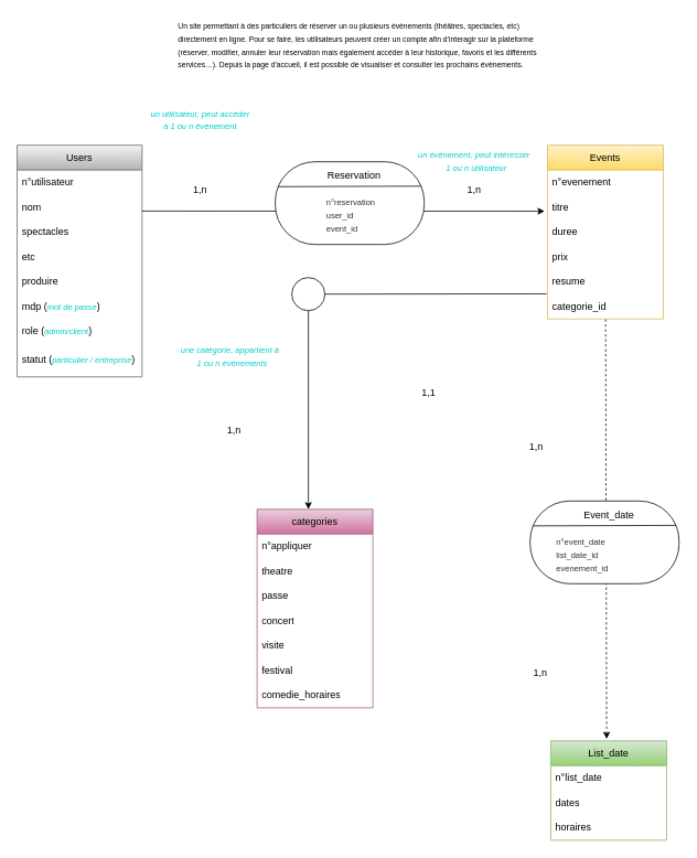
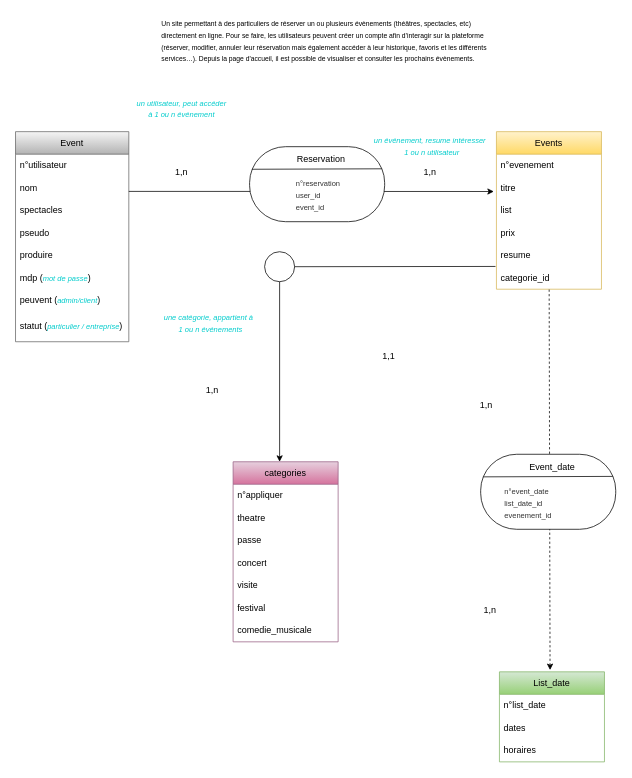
- <mxCell id="9" value="Users" style="swimlane;fontStyle=0;childLayout=stackLayout;horizontal=1;startSize=30;horizontalStack=0;resizeParent=1;resizeParentMax=0;resizeLast=0;collapsible=1;marginBottom=0;whiteSpace=wrap;html=1;fillColor=#f5f5f5;gradientColor=#b3b3b3;strokeColor=#666666;" parent="1" vertex="1"><mxGeometry x="20" y="175" width="151" height="280" as="geometry" /></mxCell>
+ <mxCell id="9" value="Event" style="swimlane;fontStyle=0;childLayout=stackLayout;horizontal=1;startSize=30;horizontalStack=0;resizeParent=1;resizeParentMax=0;resizeLast=0;collapsible=1;marginBottom=0;whiteSpace=wrap;html=1;fillColor=#f5f5f5;gradientColor=#b3b3b3;strokeColor=#666666;" parent="1" vertex="1"><mxGeometry x="20" y="175" width="151" height="280" as="geometry" /></mxCell>
- <mxCell id="22" value="&lt;i style=&quot;font-size: 10px;&quot;&gt;&lt;font style=&quot;font-size: 10px;&quot; color=&quot;#00cccc&quot;&gt;un&amp;nbsp;&lt;/font&gt;&lt;/i&gt;&lt;i style=&quot;border-color: var(--border-color); font-size: 10px;&quot;&gt;&lt;font style=&quot;border-color: var(--border-color);&quot; color=&quot;#00cccc&quot;&gt;événement&lt;/font&gt;&lt;/i&gt;&lt;i style=&quot;font-size: 10px;&quot;&gt;&lt;font style=&quot;font-size: 10px;&quot; color=&quot;#00cccc&quot;&gt;, peut intéresser&lt;br&gt;&amp;nbsp; 1 ou n&amp;nbsp;&lt;/font&gt;&lt;/i&gt;&lt;i style=&quot;border-color: var(--border-color); font-size: 10px;&quot;&gt;&lt;font style=&quot;border-color: var(--border-color);&quot; color=&quot;#00cccc&quot;&gt;utilisateur&lt;/font&gt;&lt;/i&gt;" style="text;html=1;align=center;verticalAlign=middle;resizable=0;points=[];autosize=1;strokeColor=none;fillColor=none;" parent="1" vertex="1"><mxGeometry x="492" y="174" width="160" height="40" as="geometry" /></mxCell>
+ <mxCell id="22" value="&lt;i style=&quot;font-size: 10px;&quot;&gt;&lt;font style=&quot;font-size: 10px;&quot; color=&quot;#00cccc&quot;&gt;un&amp;nbsp;&lt;/font&gt;&lt;/i&gt;&lt;i style=&quot;border-color: var(--border-color); font-size: 10px;&quot;&gt;&lt;font style=&quot;border-color: var(--border-color);&quot; color=&quot;#00cccc&quot;&gt;événement&lt;/font&gt;&lt;/i&gt;&lt;i style=&quot;font-size: 10px;&quot;&gt;&lt;font style=&quot;font-size: 10px;&quot; color=&quot;#00cccc&quot;&gt;, resume intéresser&lt;br&gt;&amp;nbsp; 1 ou n&amp;nbsp;&lt;/font&gt;&lt;/i&gt;&lt;i style=&quot;border-color: var(--border-color); font-size: 10px;&quot;&gt;&lt;font style=&quot;border-color: var(--border-color);&quot; color=&quot;#00cccc&quot;&gt;utilisateur&lt;/font&gt;&lt;/i&gt;" style="text;html=1;align=center;verticalAlign=middle;resizable=0;points=[];autosize=1;strokeColor=none;fillColor=none;" parent="1" vertex="1"><mxGeometry x="492" y="174" width="160" height="40" as="geometry" /></mxCell>
- <mxCell id="5" value="duree" style="text;strokeColor=none;fillColor=none;align=left;verticalAlign=middle;spacingLeft=4;spacingRight=4;overflow=hidden;points=[[0,0.5],[1,0.5]];portConstraint=eastwest;rotatable=0;whiteSpace=wrap;html=1;" parent="2" vertex="1"><mxGeometry y="90" width="140" height="30" as="geometry" /></mxCell>
+ <mxCell id="5" value="list" style="text;strokeColor=none;fillColor=none;align=left;verticalAlign=middle;spacingLeft=4;spacingRight=4;overflow=hidden;points=[[0,0.5],[1,0.5]];portConstraint=eastwest;rotatable=0;whiteSpace=wrap;html=1;" parent="2" vertex="1"><mxGeometry y="90" width="140" height="30" as="geometry" /></mxCell>
- <mxCell id="13" value="etc" style="text;strokeColor=none;fillColor=none;align=left;verticalAlign=middle;spacingLeft=4;spacingRight=4;overflow=hidden;points=[[0,0.5],[1,0.5]];portConstraint=eastwest;rotatable=0;whiteSpace=wrap;html=1;" parent="9" vertex="1"><mxGeometry y="120" width="151" height="30" as="geometry" /></mxCell>
+ <mxCell id="13" value="pseudo" style="text;strokeColor=none;fillColor=none;align=left;verticalAlign=middle;spacingLeft=4;spacingRight=4;overflow=hidden;points=[[0,0.5],[1,0.5]];portConstraint=eastwest;rotatable=0;whiteSpace=wrap;html=1;" parent="9" vertex="1"><mxGeometry y="120" width="151" height="30" as="geometry" /></mxCell>
- <mxCell id="16" value="&lt;div style=&quot;text-align: center;&quot;&gt;&lt;span style=&quot;background-color: initial;&quot;&gt;role (&lt;font color=&quot;#00cccc&quot;&gt;&lt;span style=&quot;font-size: 10px;&quot;&gt;&lt;i&gt;admin/client&lt;/i&gt;&lt;/span&gt;&lt;/font&gt;&lt;/span&gt;&lt;span style=&quot;background-color: initial;&quot;&gt;)&lt;/span&gt;&lt;/div&gt;" style="text;strokeColor=none;fillColor=none;align=left;verticalAlign=middle;spacingLeft=4;spacingRight=4;overflow=hidden;points=[[0,0.5],[1,0.5]];portConstraint=eastwest;rotatable=0;whiteSpace=wrap;html=1;" parent="9" vertex="1"><mxGeometry y="210" width="151" height="30" as="geometry" /></mxCell>
+ <mxCell id="16" value="&lt;div style=&quot;text-align: center;&quot;&gt;&lt;span style=&quot;background-color: initial;&quot;&gt;peuvent (&lt;font color=&quot;#00cccc&quot;&gt;&lt;span style=&quot;font-size: 10px;&quot;&gt;&lt;i&gt;admin/client&lt;/i&gt;&lt;/span&gt;&lt;/font&gt;&lt;/span&gt;&lt;span style=&quot;background-color: initial;&quot;&gt;)&lt;/span&gt;&lt;/div&gt;" style="text;strokeColor=none;fillColor=none;align=left;verticalAlign=middle;spacingLeft=4;spacingRight=4;overflow=hidden;points=[[0,0.5],[1,0.5]];portConstraint=eastwest;rotatable=0;whiteSpace=wrap;html=1;" parent="9" vertex="1"><mxGeometry y="210" width="151" height="30" as="geometry" /></mxCell>
- <mxCell id="34" value="comedie_horaires" style="text;strokeColor=none;fillColor=none;align=left;verticalAlign=middle;spacingLeft=4;spacingRight=4;overflow=hidden;points=[[0,0.5],[1,0.5]];portConstraint=eastwest;rotatable=0;whiteSpace=wrap;html=1;" vertex="1" parent="27"><mxGeometry y="210" width="140" height="30" as="geometry" /></mxCell>
+ <mxCell id="34" value="comedie_musicale" style="text;strokeColor=none;fillColor=none;align=left;verticalAlign=middle;spacingLeft=4;spacingRight=4;overflow=hidden;points=[[0,0.5],[1,0.5]];portConstraint=eastwest;rotatable=0;whiteSpace=wrap;html=1;" vertex="1" parent="27"><mxGeometry y="210" width="140" height="30" as="geometry" /></mxCell>
